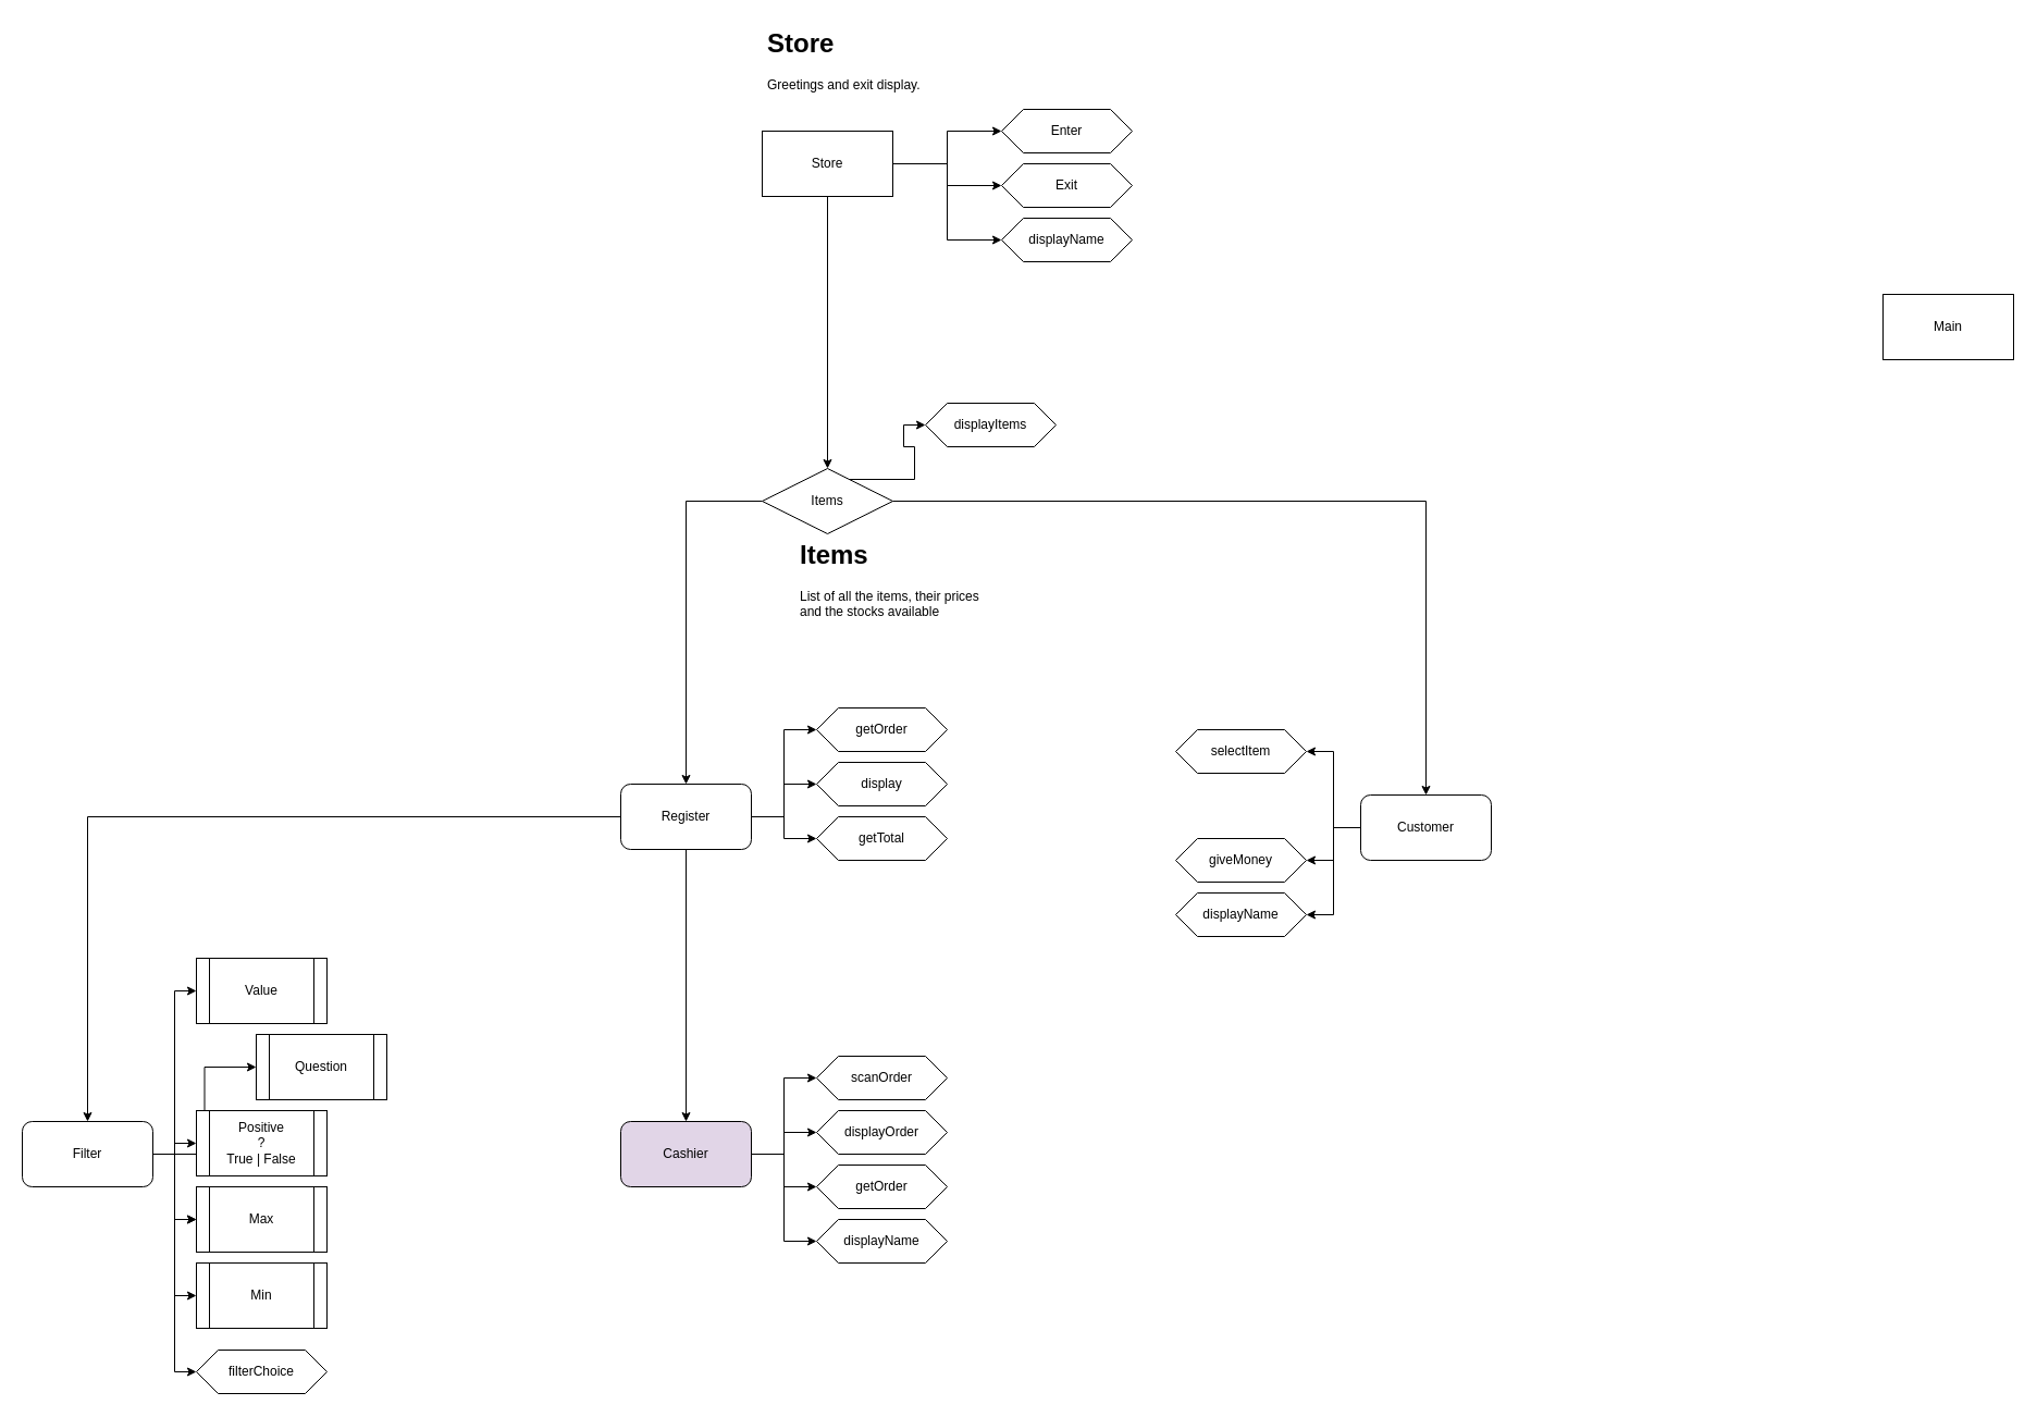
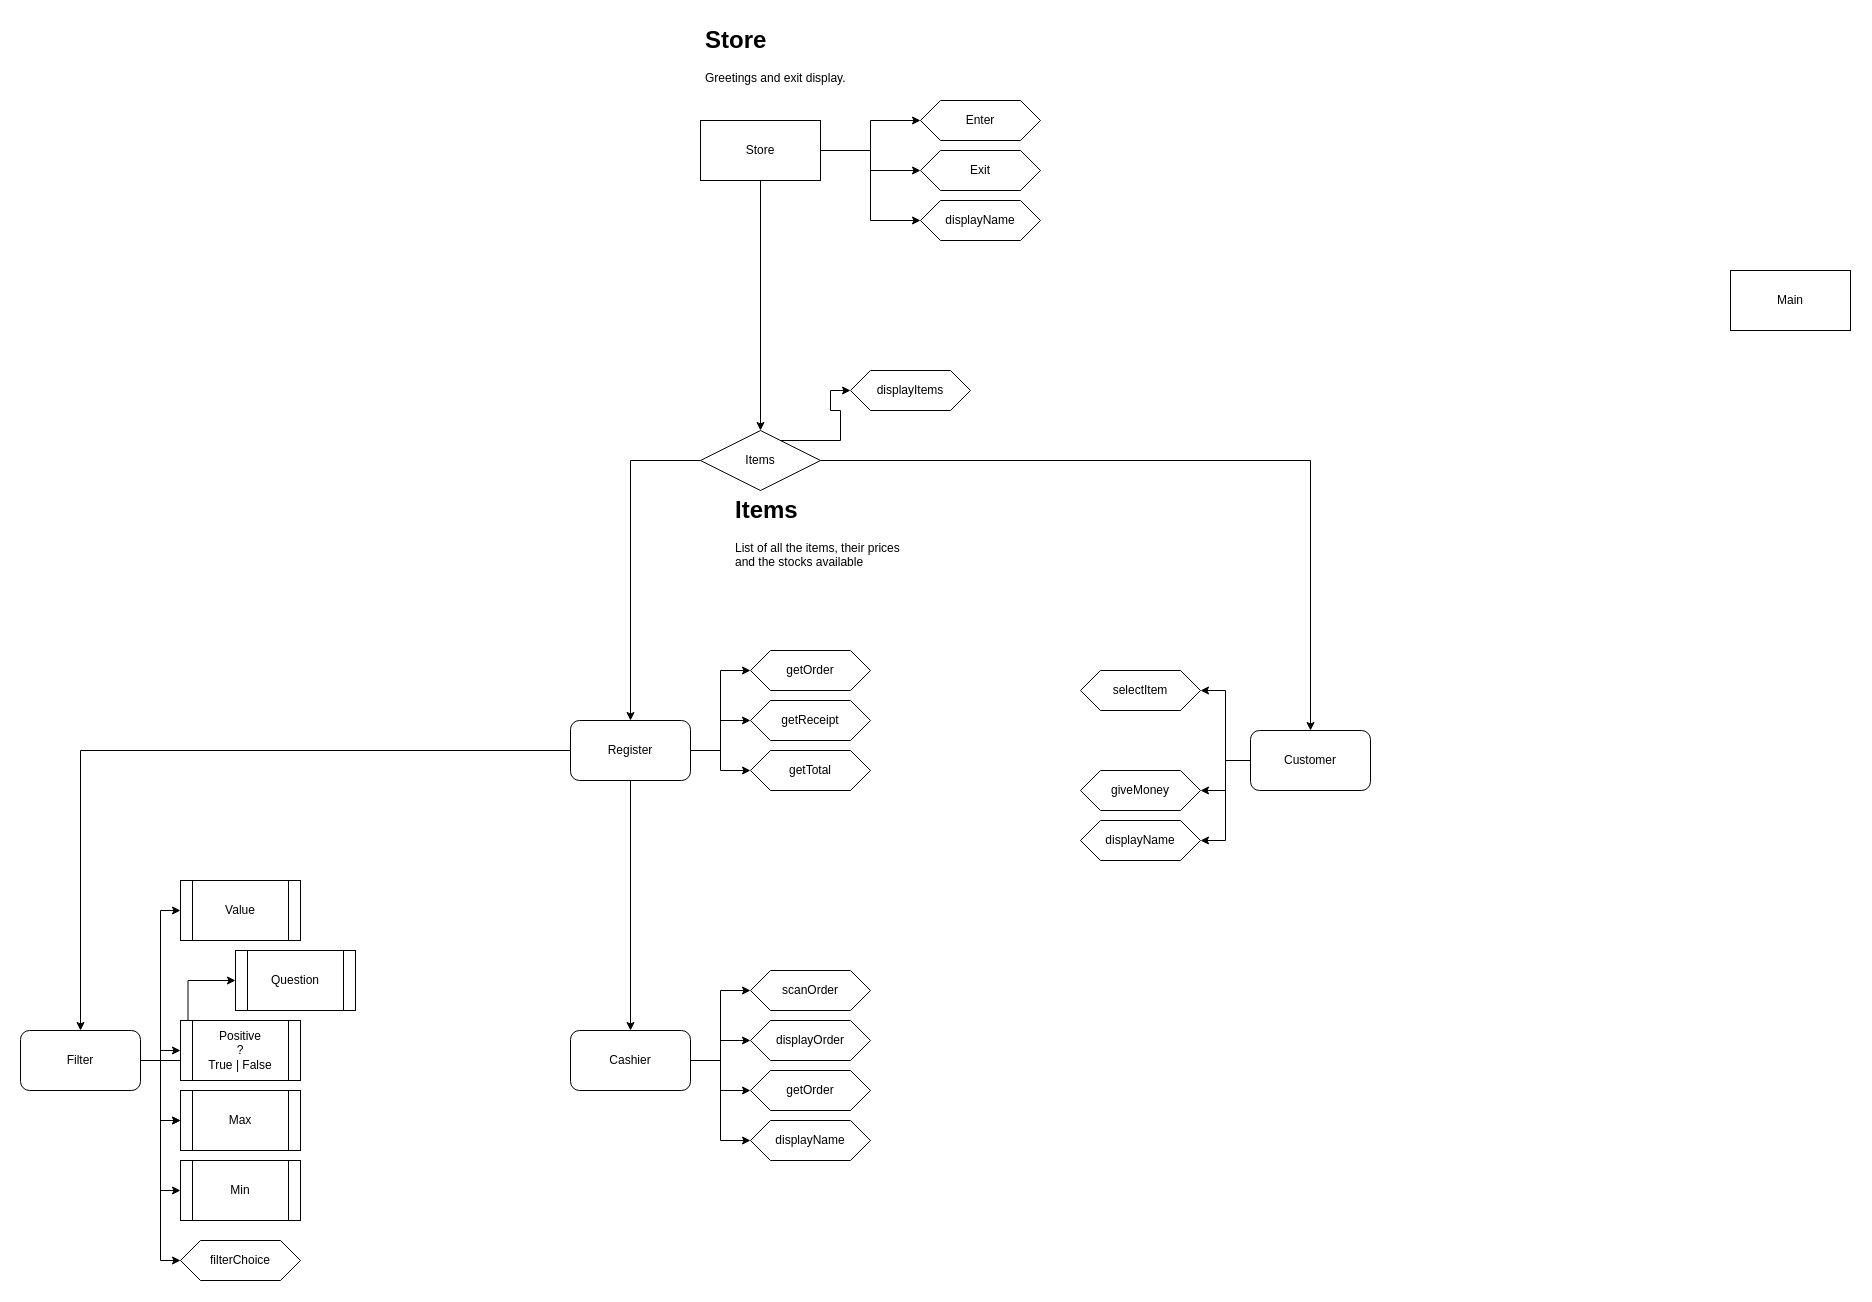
- <mxCell id="30" value="display" style="shape=hexagon;perimeter=hexagonPerimeter2;whiteSpace=wrap;html=1;fixedSize=1;" vertex="1" parent="1"><mxGeometry x="750" y="700" width="120" height="40" as="geometry" /></mxCell>
+ <mxCell id="30" value="getReceipt" style="shape=hexagon;perimeter=hexagonPerimeter2;whiteSpace=wrap;html=1;fixedSize=1;" vertex="1" parent="1"><mxGeometry x="750" y="700" width="120" height="40" as="geometry" /></mxCell>
- <mxCell id="26" value="Cashier" style="whiteSpace=wrap;html=1;rounded=1;fillColor=#e1d5e7;" vertex="1" parent="1"><mxGeometry x="570" y="1030" width="120" height="60" as="geometry" /></mxCell>
+ <mxCell id="26" value="Cashier" style="whiteSpace=wrap;html=1;rounded=1;" vertex="1" parent="1"><mxGeometry x="570" y="1030" width="120" height="60" as="geometry" /></mxCell>
